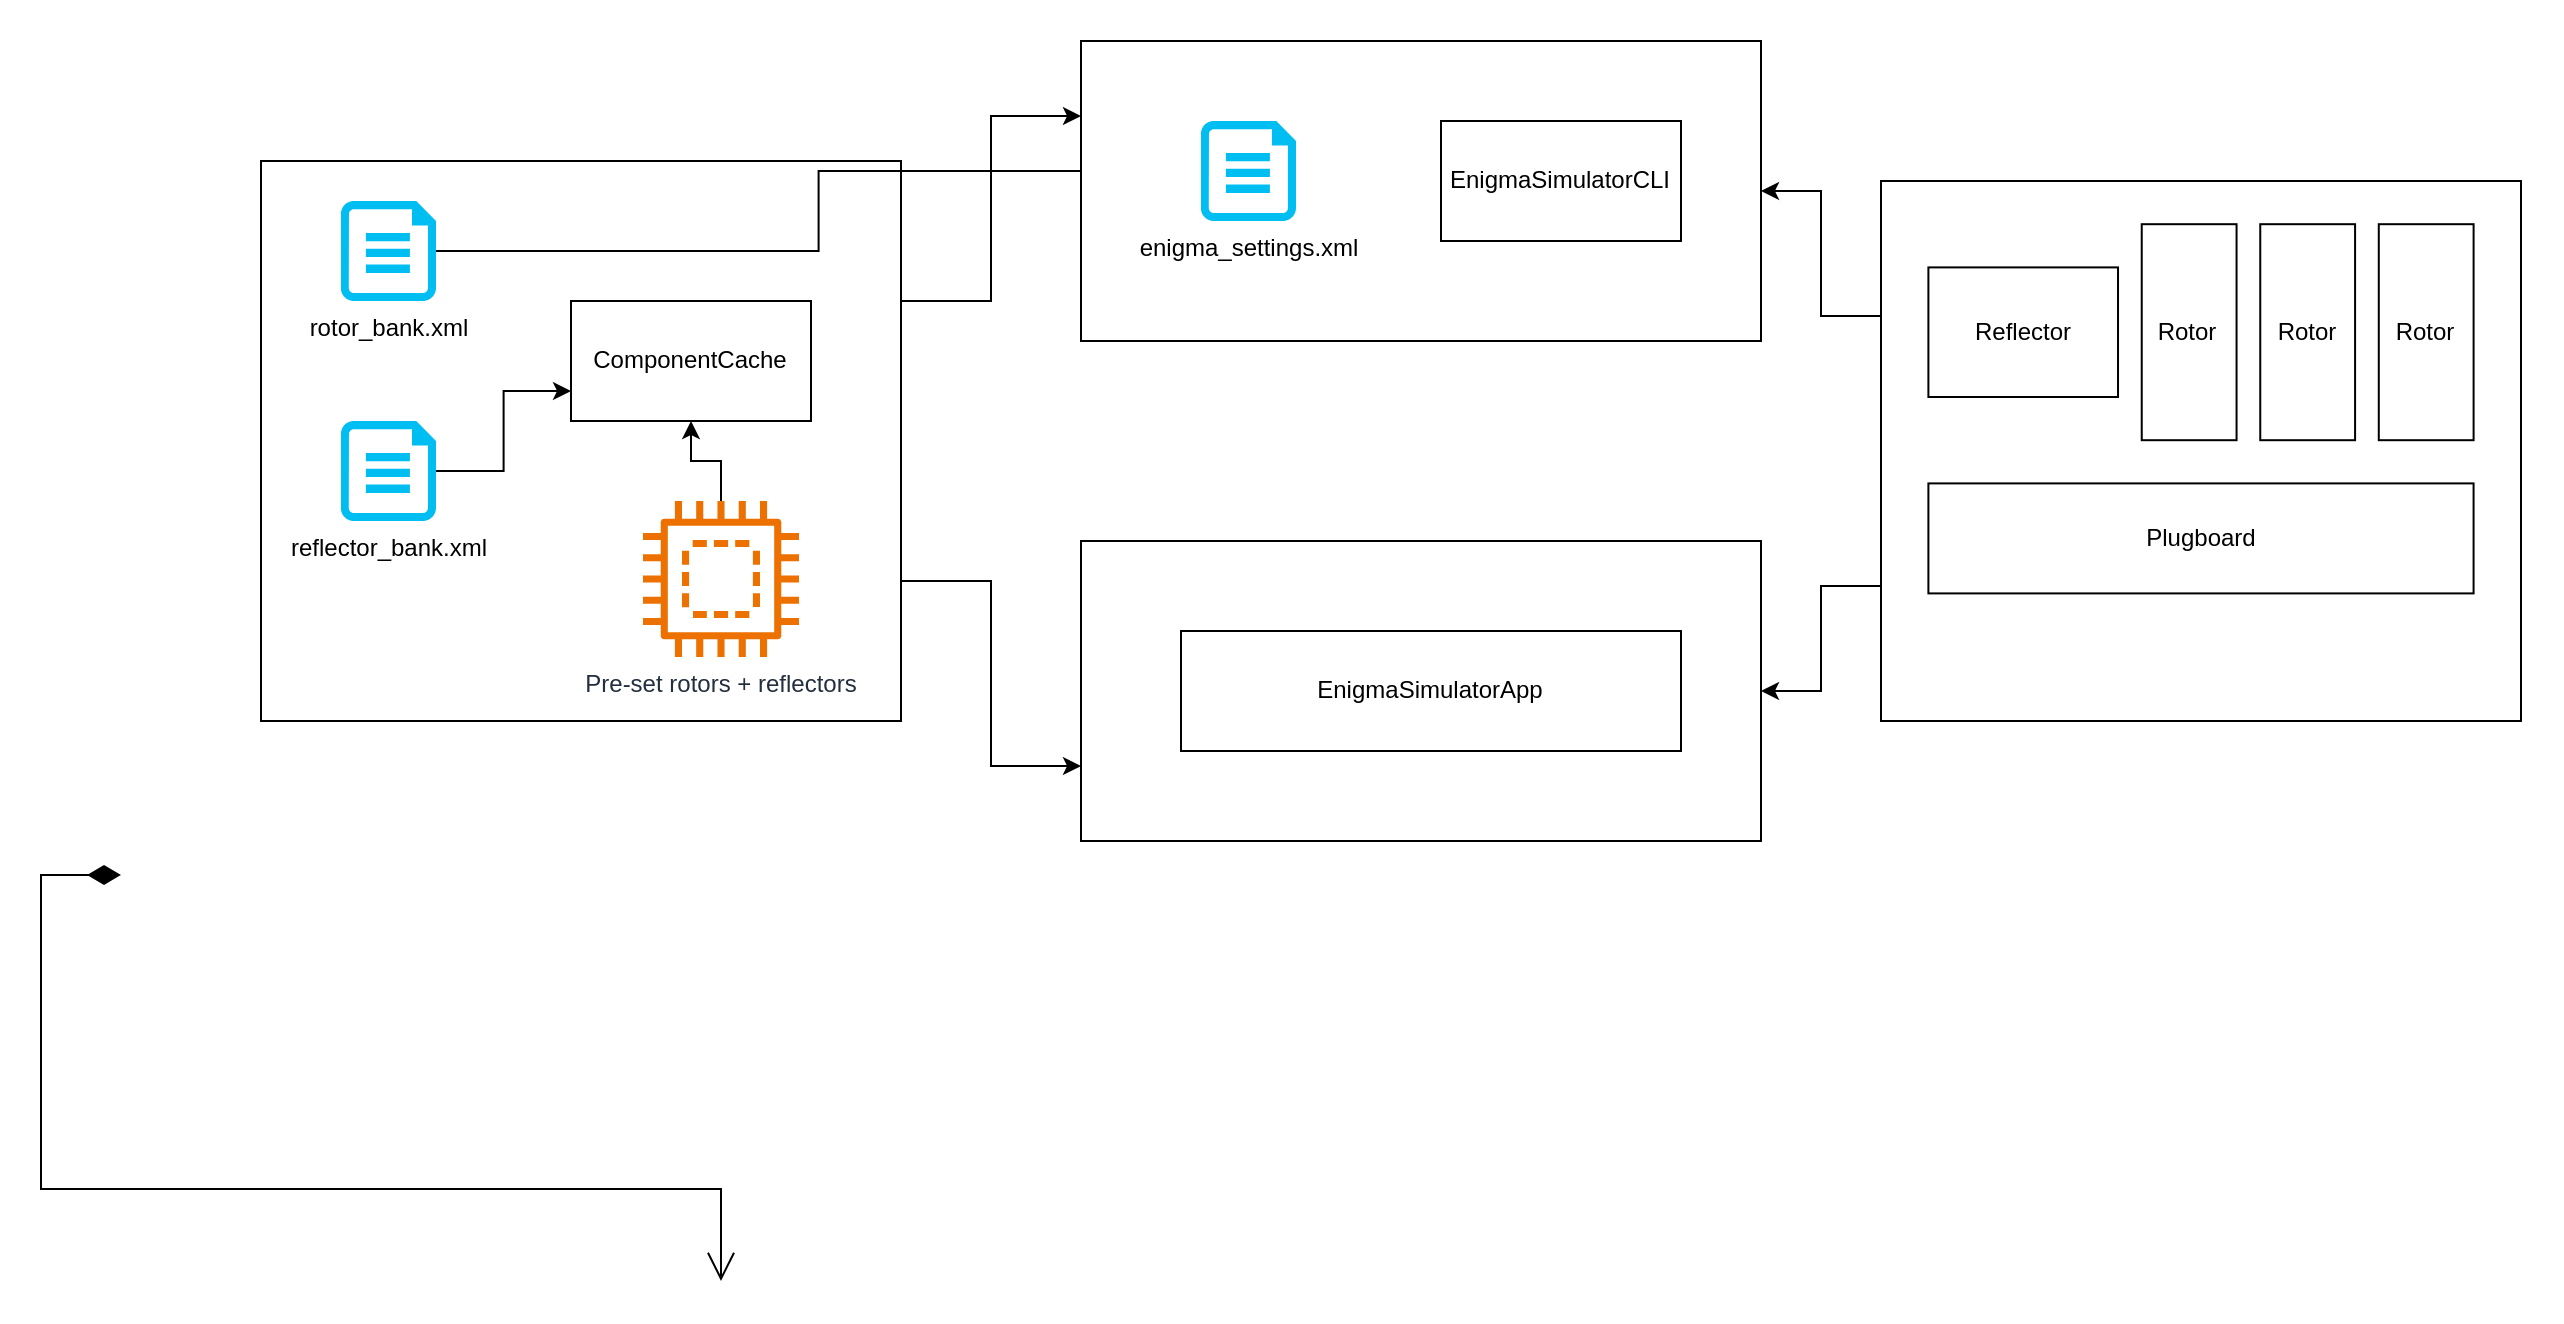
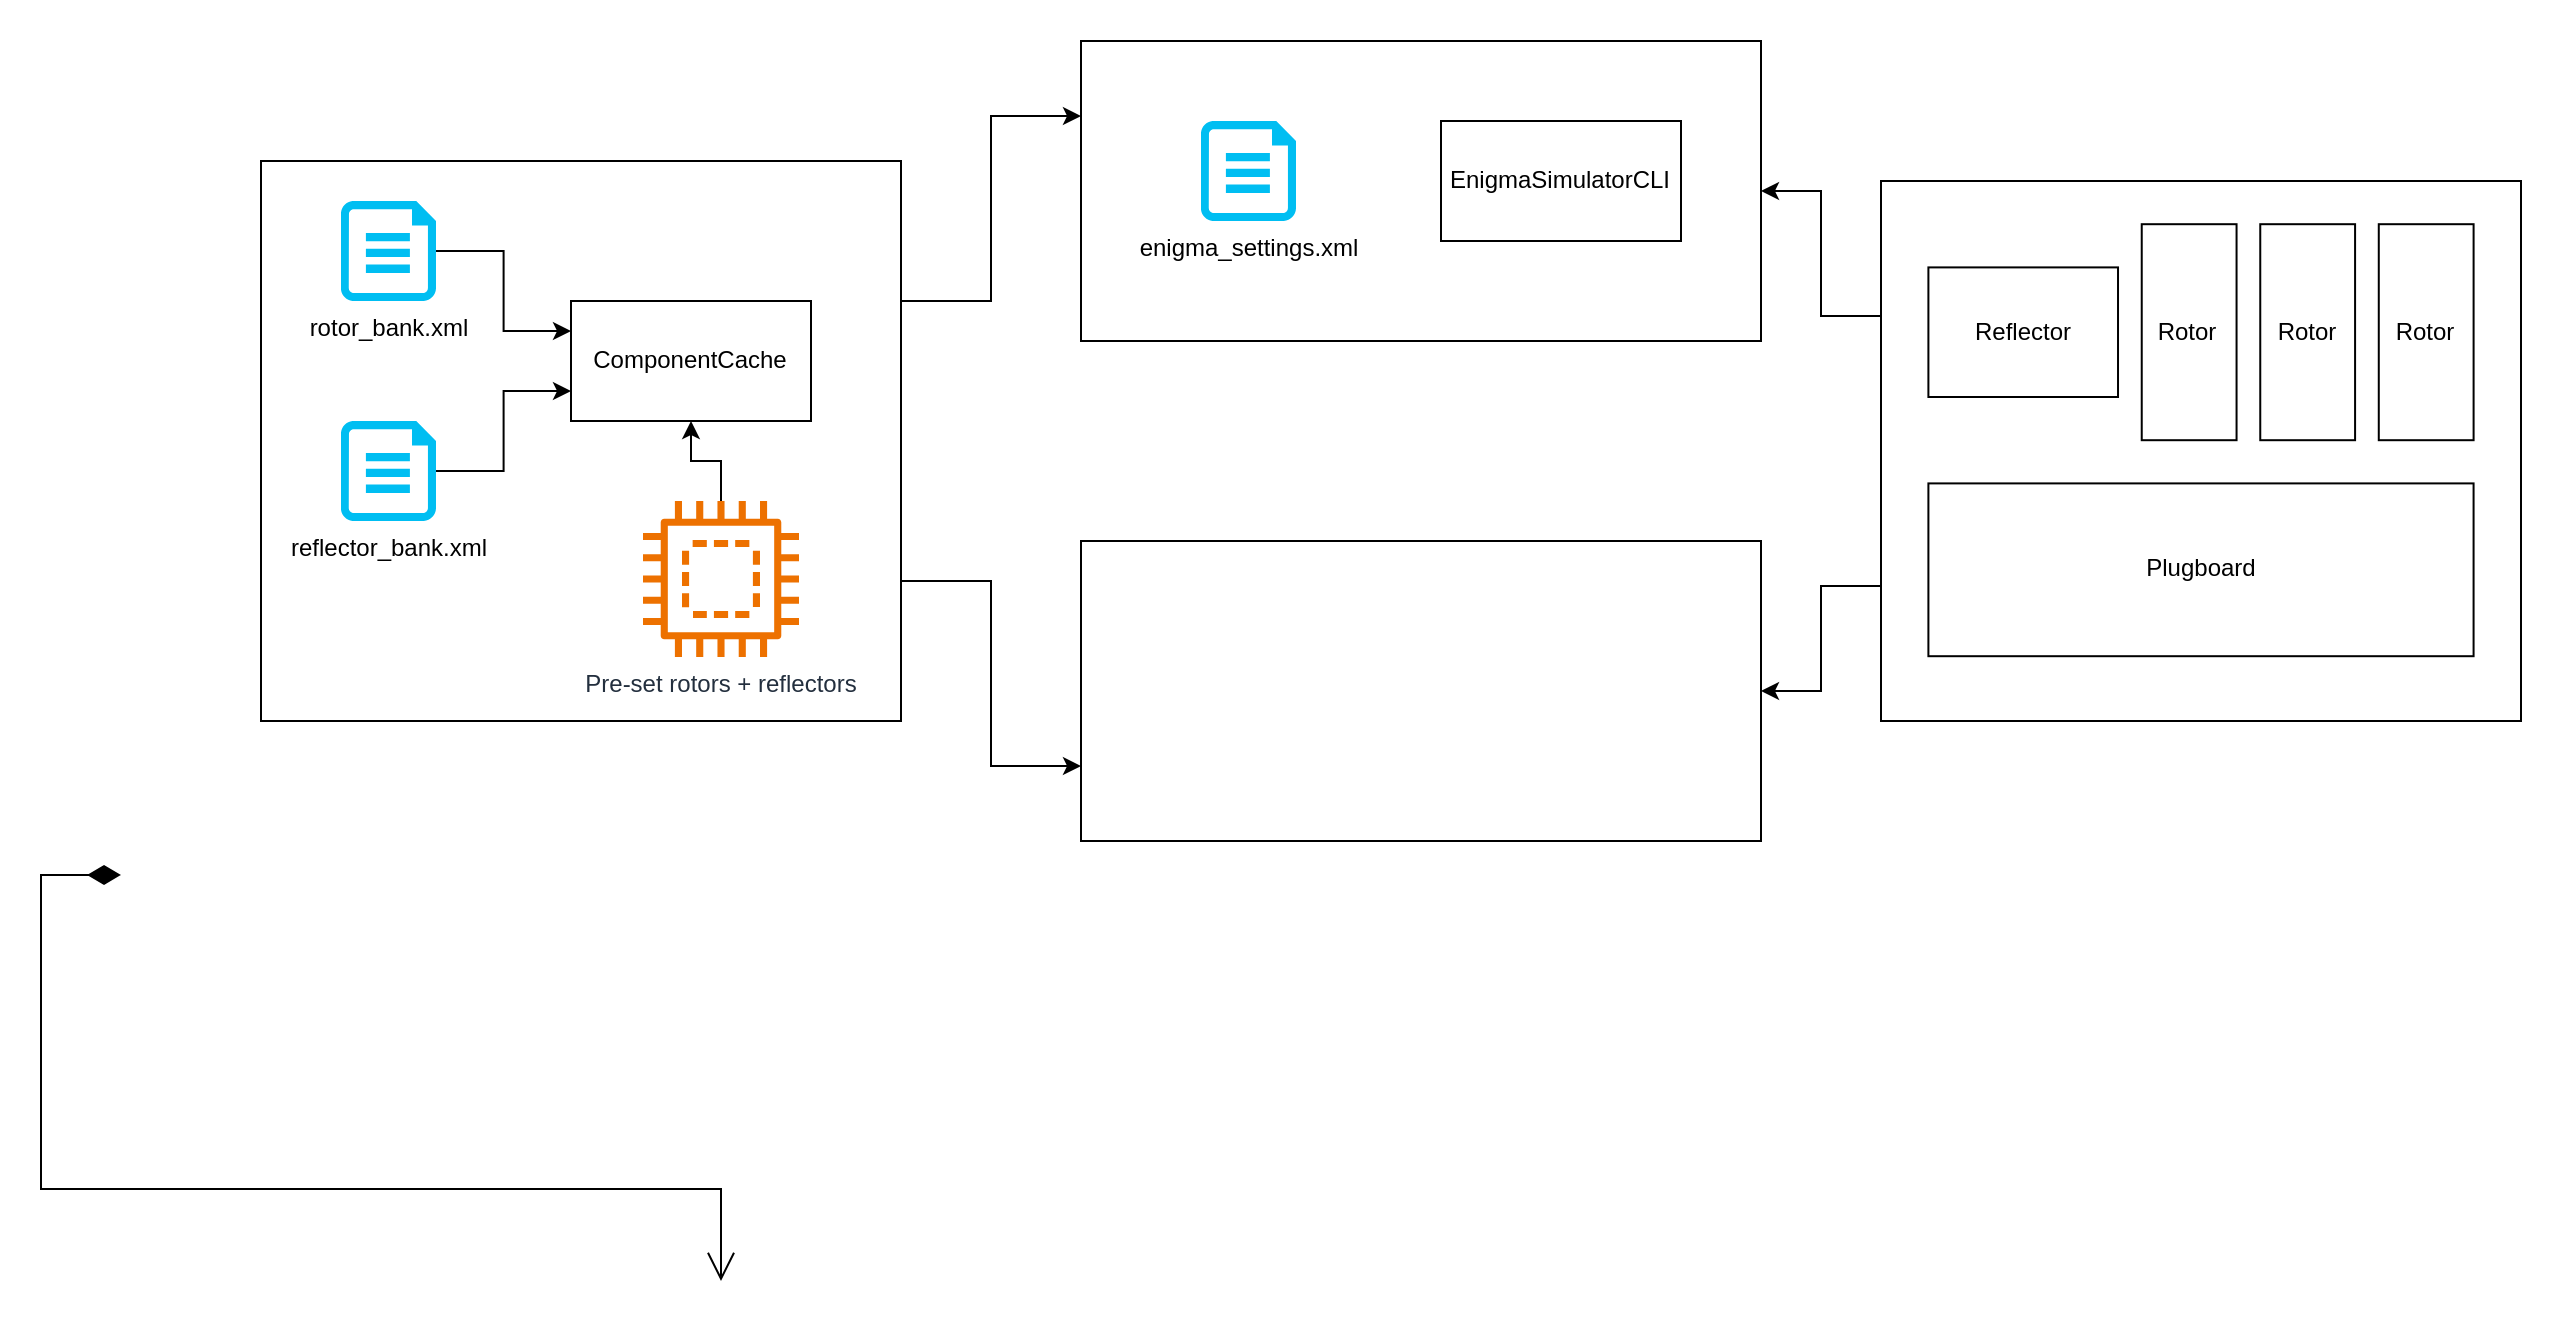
- <mxCell id="15" style="edgeStyle=orthogonalEdgeStyle;rounded=0;orthogonalLoop=1;jettySize=auto;html=1;exitX=1;exitY=0.5;exitDx=0;exitDy=0;exitPerimeter=0;" edge="1" parent="13" source="16" target="22"><mxGeometry relative="1" as="geometry" /></mxCell>
+ <mxCell id="15" style="edgeStyle=orthogonalEdgeStyle;rounded=0;orthogonalLoop=1;jettySize=auto;html=1;exitX=1;exitY=0.5;exitDx=0;exitDy=0;exitPerimeter=0;entryX=0;entryY=0.25;entryDx=0;entryDy=0;" edge="1" parent="13" source="16" target="14"><mxGeometry relative="1" as="geometry" /></mxCell>
- <mxCell id="8" value="Plugboard" style="rounded=0;whiteSpace=wrap;html=1;container=0;" vertex="1" parent="3"><mxGeometry x="23.704" y="151.2" width="272.593" height="55" as="geometry" /></mxCell>
+ <mxCell id="8" value="Plugboard" style="rounded=0;whiteSpace=wrap;html=1;container=0;" vertex="1" parent="3"><mxGeometry x="23.704" y="151.2" width="272.593" height="86.4" as="geometry" /></mxCell>
- <mxCell id="25" value="EnigmaSimulatorApp" style="rounded=0;whiteSpace=wrap;html=1;" vertex="1" parent="1"><mxGeometry x="590" y="315" width="250" height="60" as="geometry" /></mxCell>
